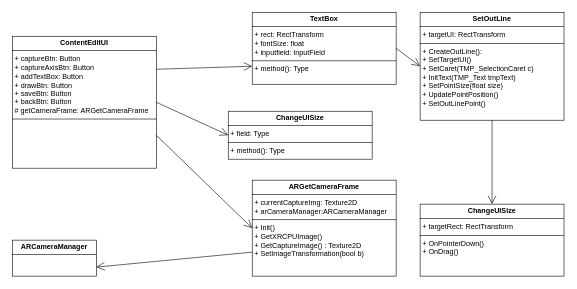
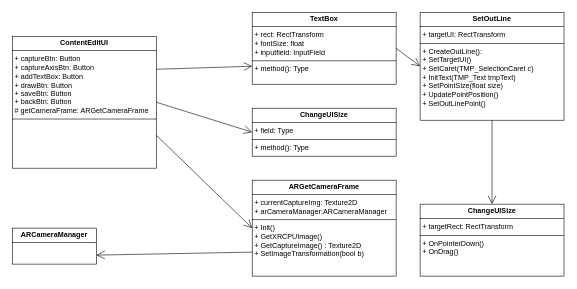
- <mxCell id="4" value="&lt;p style=&quot;margin:0px;margin-top:4px;text-align:center;&quot;&gt;&lt;b&gt;ChangeUISize&lt;/b&gt;&lt;/p&gt;&lt;hr size=&quot;1&quot; style=&quot;border-style:solid;&quot;&gt;&lt;p style=&quot;margin:0px;margin-left:4px;&quot;&gt;+ field: Type&lt;/p&gt;&lt;hr size=&quot;1&quot; style=&quot;border-style:solid;&quot;&gt;&lt;p style=&quot;margin:0px;margin-left:4px;&quot;&gt;+ method(): Type&lt;/p&gt;" style="verticalAlign=top;align=left;overflow=fill;html=1;whiteSpace=wrap;" parent="1" vertex="1"><mxGeometry x="380" y="185" width="240" height="80" as="geometry" /></mxCell>
+ <mxCell id="4" value="&lt;p style=&quot;margin:0px;margin-top:4px;text-align:center;&quot;&gt;&lt;b&gt;ChangeUISize&lt;/b&gt;&lt;/p&gt;&lt;hr size=&quot;1&quot; style=&quot;border-style:solid;&quot;&gt;&lt;p style=&quot;margin:0px;margin-left:4px;&quot;&gt;+ field: Type&lt;/p&gt;&lt;hr size=&quot;1&quot; style=&quot;border-style:solid;&quot;&gt;&lt;p style=&quot;margin:0px;margin-left:4px;&quot;&gt;+ method(): Type&lt;/p&gt;" style="verticalAlign=top;align=left;overflow=fill;html=1;whiteSpace=wrap;" parent="1" vertex="1"><mxGeometry x="420" y="180" width="240" height="80" as="geometry" /></mxCell>
- <mxCell id="9" value="&lt;p style=&quot;margin:0px;margin-top:4px;text-align:center;&quot;&gt;&lt;b&gt;ARCameraManager&lt;/b&gt;&lt;/p&gt;&lt;hr size=&quot;1&quot; style=&quot;border-style:solid;&quot;&gt;&lt;div style=&quot;height:2px;&quot;&gt;&lt;/div&gt;" style="verticalAlign=top;align=left;overflow=fill;html=1;whiteSpace=wrap;" parent="1" vertex="1"><mxGeometry y="400" width="140" height="60" as="geometry" x="20" /></mxCell>
+ <mxCell id="9" value="&lt;p style=&quot;margin:0px;margin-top:4px;text-align:center;&quot;&gt;&lt;b&gt;ARCameraManager&lt;/b&gt;&lt;/p&gt;&lt;hr size=&quot;1&quot; style=&quot;border-style:solid;&quot;&gt;&lt;div style=&quot;height:2px;&quot;&gt;&lt;/div&gt;" style="verticalAlign=top;align=left;overflow=fill;html=1;whiteSpace=wrap;" parent="1" vertex="1"><mxGeometry x="20" y="380" width="140" height="60" as="geometry" /></mxCell>
